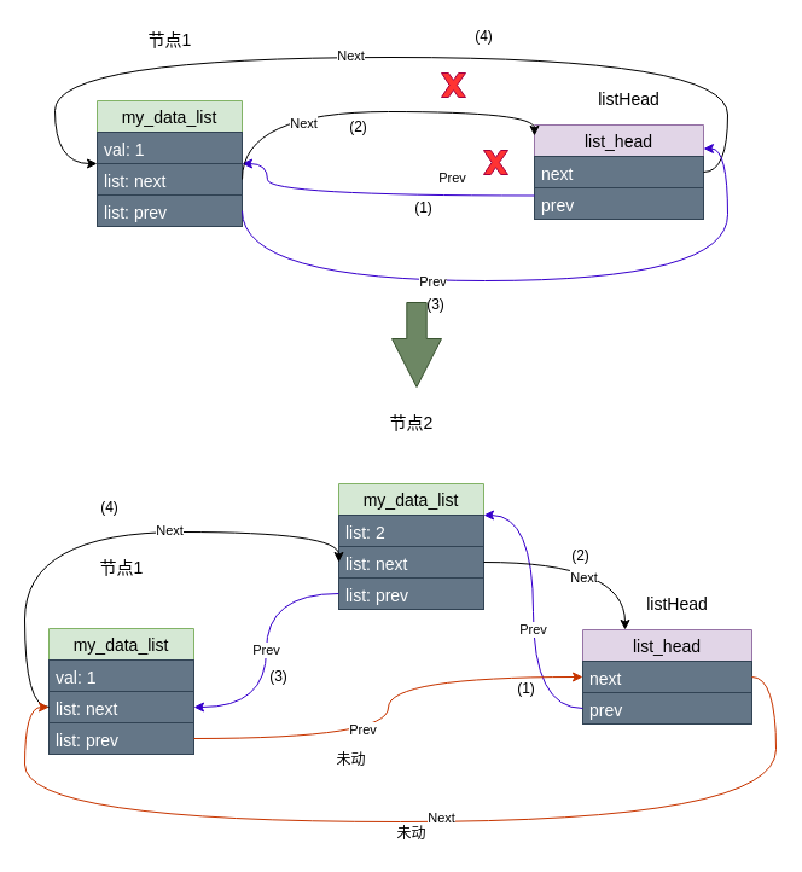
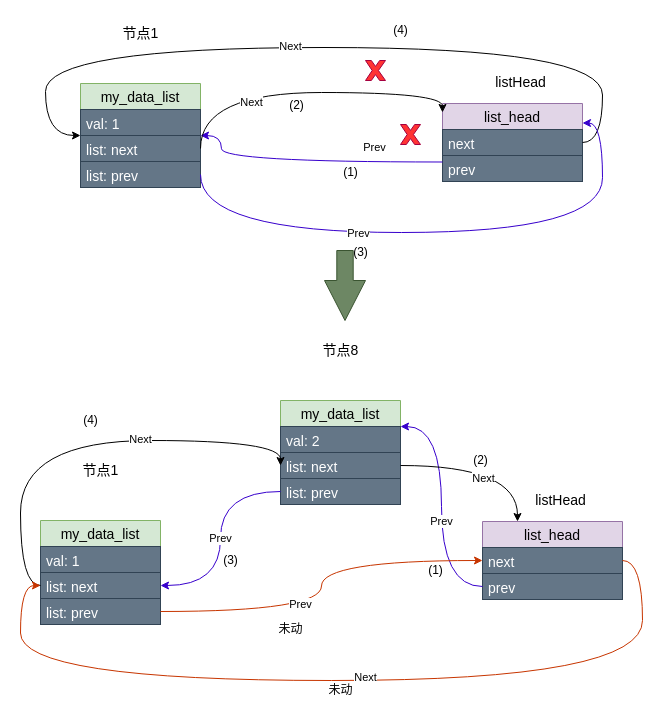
- <mxCell id="18" value="节点2" style="text;html=1;align=center;verticalAlign=middle;resizable=0;points=[];autosize=1;fontSize=14;" vertex="1" parent="13"><mxGeometry x="35" width="50" height="20" as="geometry" /></mxCell>
+ <mxCell id="18" value="节点8" style="text;html=1;align=center;verticalAlign=middle;resizable=0;points=[];autosize=1;fontSize=14;" vertex="1" parent="13"><mxGeometry x="35" width="50" height="20" as="geometry" /></mxCell>
- <mxCell id="15" value="list: 2" style="text;strokeColor=#314354;fillColor=#647687;align=left;verticalAlign=top;spacingLeft=4;spacingRight=4;overflow=hidden;rotatable=0;points=[[0,0.5],[1,0.5]];portConstraint=eastwest;fontColor=#ffffff;fontSize=14;" vertex="1" parent="14"><mxGeometry y="26" width="120" height="26" as="geometry" /></mxCell>
+ <mxCell id="15" value="val: 2" style="text;strokeColor=#314354;fillColor=#647687;align=left;verticalAlign=top;spacingLeft=4;spacingRight=4;overflow=hidden;rotatable=0;points=[[0,0.5],[1,0.5]];portConstraint=eastwest;fontColor=#ffffff;fontSize=14;" vertex="1" parent="14"><mxGeometry y="26" width="120" height="26" as="geometry" /></mxCell>
